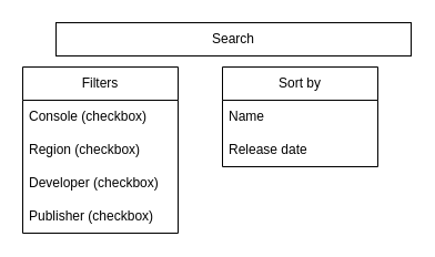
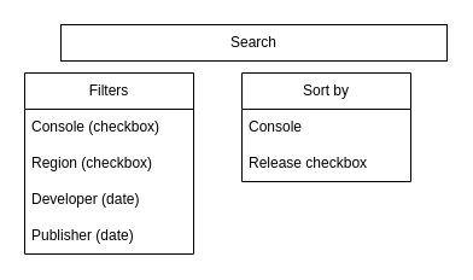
- <mxCell id="8" value="Name" style="text;strokeColor=none;fillColor=none;align=left;verticalAlign=middle;spacingLeft=4;spacingRight=4;overflow=hidden;points=[[0,0.5],[1,0.5]];portConstraint=eastwest;rotatable=0;whiteSpace=wrap;html=1;fontSize=12;" parent="7" vertex="1"><mxGeometry y="30" width="140" height="30" as="geometry" /></mxCell>
+ <mxCell id="8" value="Console" style="text;strokeColor=none;fillColor=none;align=left;verticalAlign=middle;spacingLeft=4;spacingRight=4;overflow=hidden;points=[[0,0.5],[1,0.5]];portConstraint=eastwest;rotatable=0;whiteSpace=wrap;html=1;fontSize=12;" parent="7" vertex="1"><mxGeometry y="30" width="140" height="30" as="geometry" /></mxCell>
- <mxCell id="9" value="Release date" style="text;strokeColor=none;fillColor=none;align=left;verticalAlign=middle;spacingLeft=4;spacingRight=4;overflow=hidden;points=[[0,0.5],[1,0.5]];portConstraint=eastwest;rotatable=0;whiteSpace=wrap;html=1;fontSize=12;" parent="7" vertex="1"><mxGeometry y="60" width="140" height="30" as="geometry" /></mxCell>
+ <mxCell id="9" value="Release checkbox" style="text;strokeColor=none;fillColor=none;align=left;verticalAlign=middle;spacingLeft=4;spacingRight=4;overflow=hidden;points=[[0,0.5],[1,0.5]];portConstraint=eastwest;rotatable=0;whiteSpace=wrap;html=1;fontSize=12;" parent="7" vertex="1"><mxGeometry y="60" width="140" height="30" as="geometry" /></mxCell>
- <mxCell id="5" value="Developer (checkbox)" style="text;strokeColor=none;fillColor=none;align=left;verticalAlign=middle;spacingLeft=4;spacingRight=4;overflow=hidden;points=[[0,0.5],[1,0.5]];portConstraint=eastwest;rotatable=0;whiteSpace=wrap;html=1;fontSize=12;" parent="2" vertex="1"><mxGeometry y="90" width="140" height="30" as="geometry" /></mxCell>
+ <mxCell id="5" value="Developer (date)" style="text;strokeColor=none;fillColor=none;align=left;verticalAlign=middle;spacingLeft=4;spacingRight=4;overflow=hidden;points=[[0,0.5],[1,0.5]];portConstraint=eastwest;rotatable=0;whiteSpace=wrap;html=1;fontSize=12;" parent="2" vertex="1"><mxGeometry y="90" width="140" height="30" as="geometry" /></mxCell>
- <mxCell id="6" value="Publisher (checkbox)" style="text;strokeColor=none;fillColor=none;align=left;verticalAlign=middle;spacingLeft=4;spacingRight=4;overflow=hidden;points=[[0,0.5],[1,0.5]];portConstraint=eastwest;rotatable=0;whiteSpace=wrap;html=1;fontSize=12;" parent="2" vertex="1"><mxGeometry y="120" width="140" height="30" as="geometry" /></mxCell>
+ <mxCell id="6" value="Publisher (date)" style="text;strokeColor=none;fillColor=none;align=left;verticalAlign=middle;spacingLeft=4;spacingRight=4;overflow=hidden;points=[[0,0.5],[1,0.5]];portConstraint=eastwest;rotatable=0;whiteSpace=wrap;html=1;fontSize=12;" parent="2" vertex="1"><mxGeometry y="120" width="140" height="30" as="geometry" /></mxCell>
